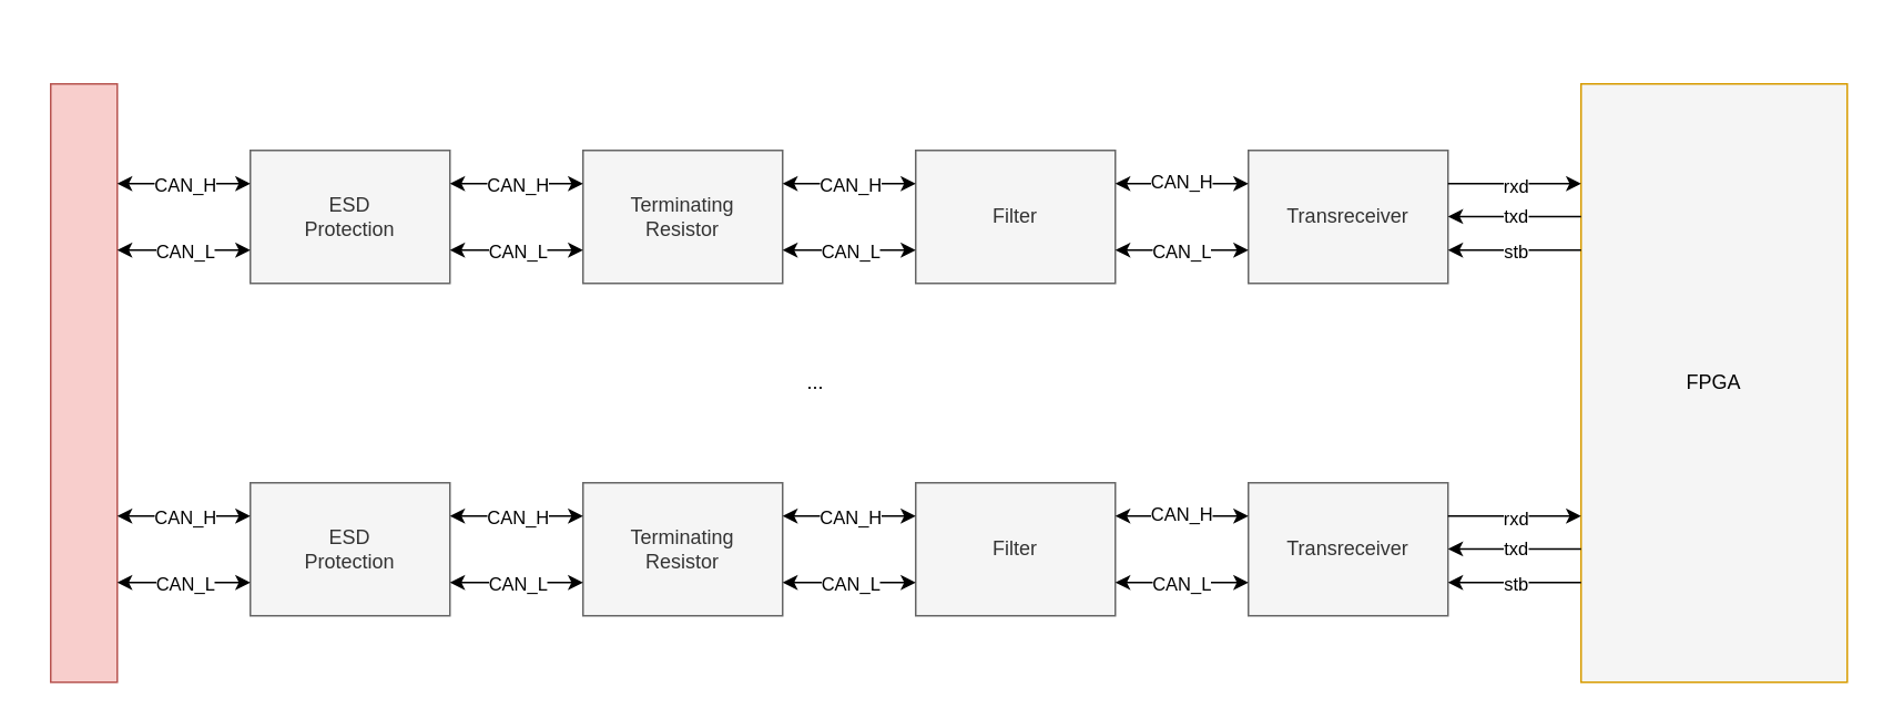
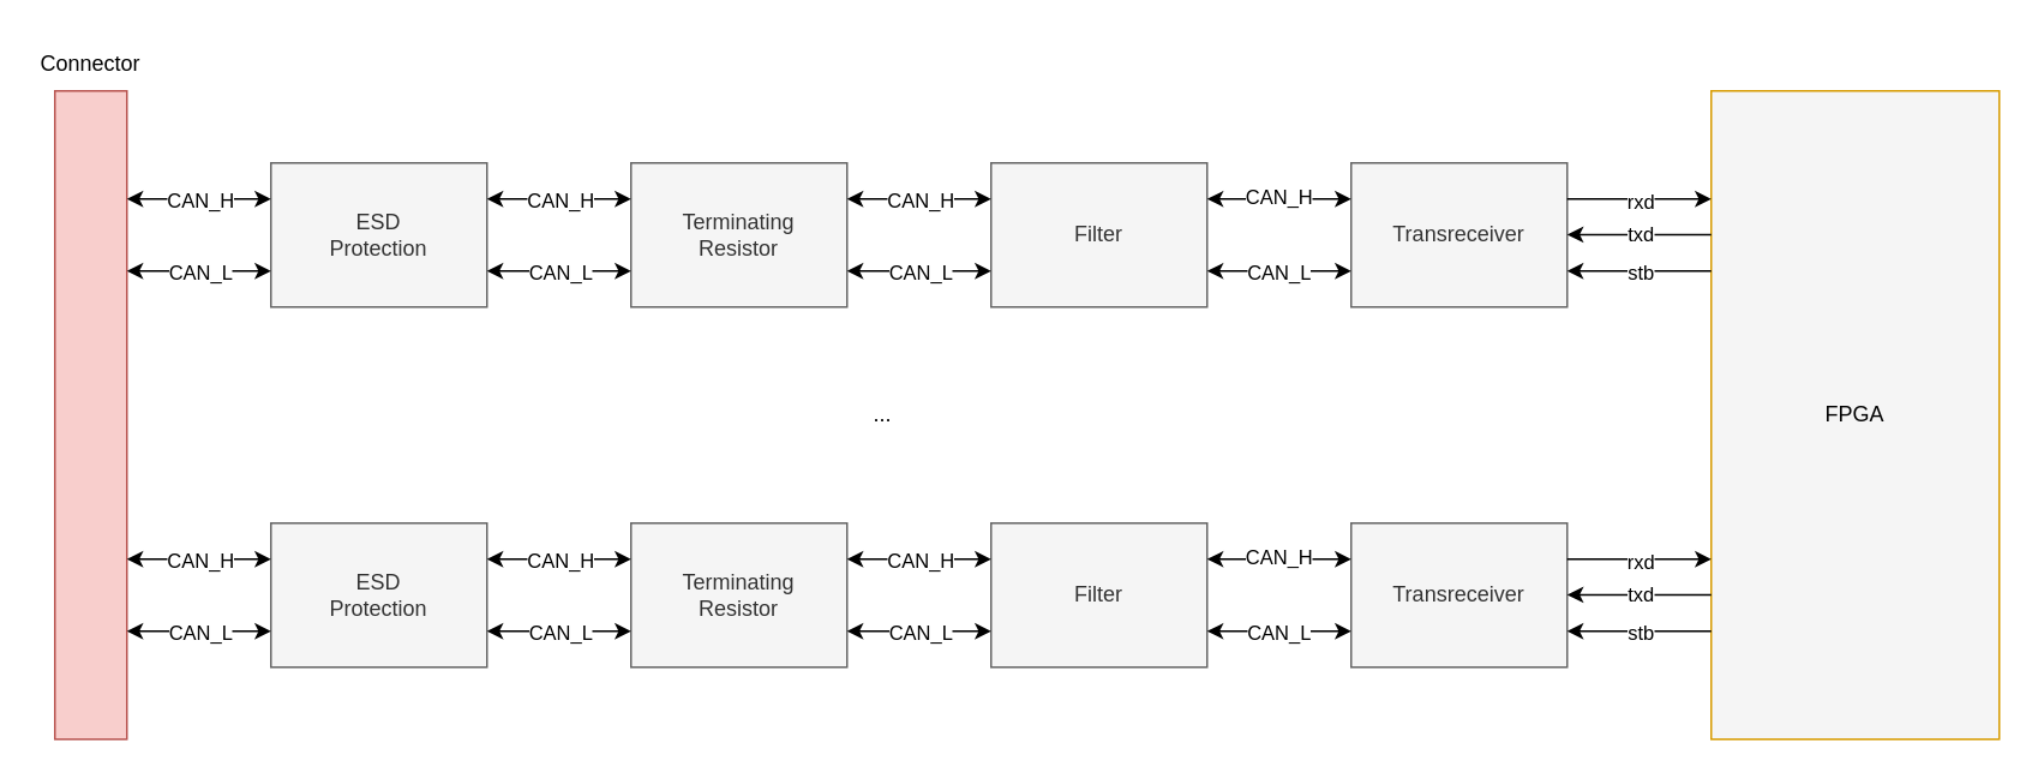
+ <mxCell id="26" value="Connector" style="text;strokeColor=none;align=center;fillColor=none;html=1;verticalAlign=middle;whiteSpace=wrap;rounded=0;" vertex="1" parent="1"><mxGeometry x="20" y="20" width="60" height="30" as="geometry" /></mxCell>
